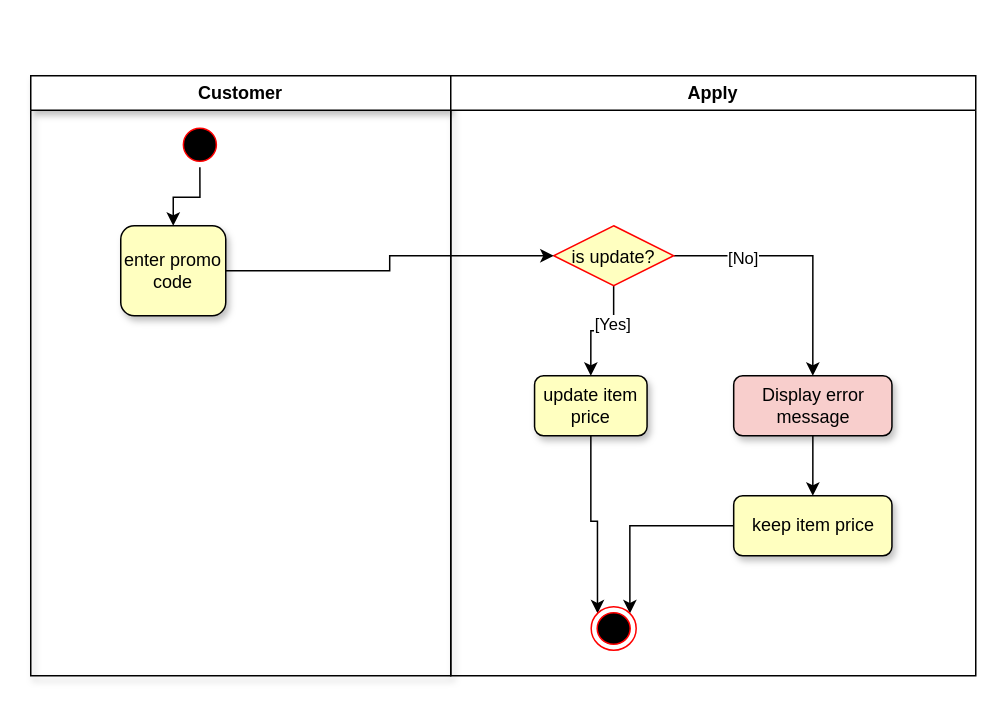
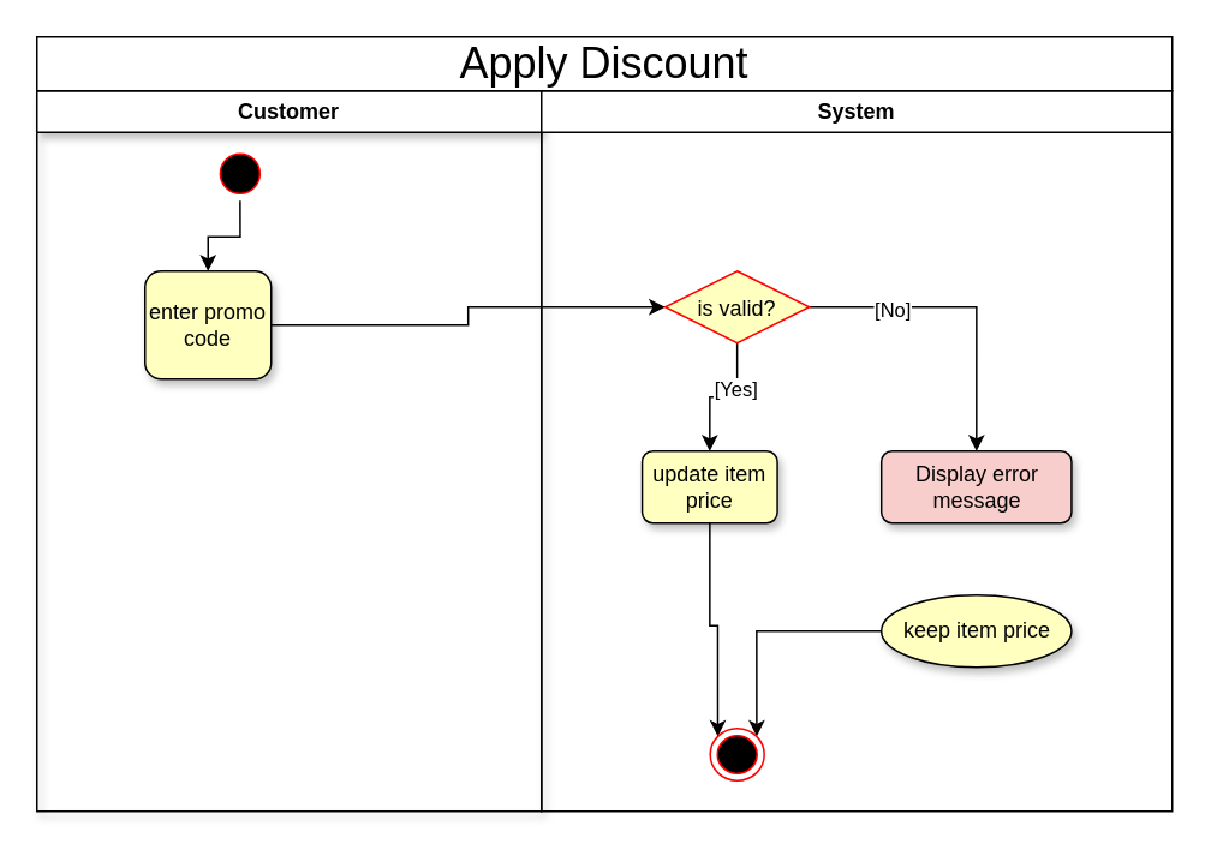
+ <mxCell id="19" value="&lt;span style=&quot;font-size: 24px; text-wrap: nowrap;&quot;&gt;Apply Discount&lt;/span&gt;" style="rounded=0;whiteSpace=wrap;html=1;" vertex="1" parent="1"><mxGeometry x="20" y="20" width="630" height="30" as="geometry" /></mxCell>
- <mxCell id="6" value="Apply" style="swimlane;whiteSpace=wrap;fillColor=#FFFFFF;" vertex="1" parent="1"><mxGeometry x="300" y="50" width="350" height="400" as="geometry" /></mxCell>
+ <mxCell id="6" value="System" style="swimlane;whiteSpace=wrap;fillColor=#FFFFFF;" vertex="1" parent="1"><mxGeometry x="300" y="50" width="350" height="400" as="geometry" /></mxCell>
- <mxCell id="11" value="is update?" style="rhombus;fillColor=#FFFFC0;strokeColor=#ff0000;" vertex="1" parent="6"><mxGeometry x="68.63" y="100" width="80" height="40" as="geometry" /></mxCell>
+ <mxCell id="11" value="is valid?" style="rhombus;fillColor=#FFFFC0;strokeColor=#ff0000;" vertex="1" parent="6"><mxGeometry x="68.63" y="100" width="80" height="40" as="geometry" /></mxCell>
- <mxCell id="16" style="edgeStyle=orthogonalEdgeStyle;rounded=0;orthogonalLoop=1;jettySize=auto;html=1;entryX=0.5;entryY=0;entryDx=0;entryDy=0;" edge="1" parent="6" source="17" target="15"><mxGeometry relative="1" as="geometry" /></mxCell>
- <mxCell id="15" value="keep item price" style="rounded=1;whiteSpace=wrap;html=1;fillColor=#FFFFC0;shadow=1;" vertex="1" parent="6"><mxGeometry x="188.63" y="280" width="105.5" height="40" as="geometry" /></mxCell>
+ <mxCell id="15" value="keep item price" style="ellipse;whiteSpace=wrap;html=1;fillColor=#FFFFC0;shadow=1;" vertex="1" parent="6"><mxGeometry x="188.63" y="280" width="105.5" height="40" as="geometry" /></mxCell>
